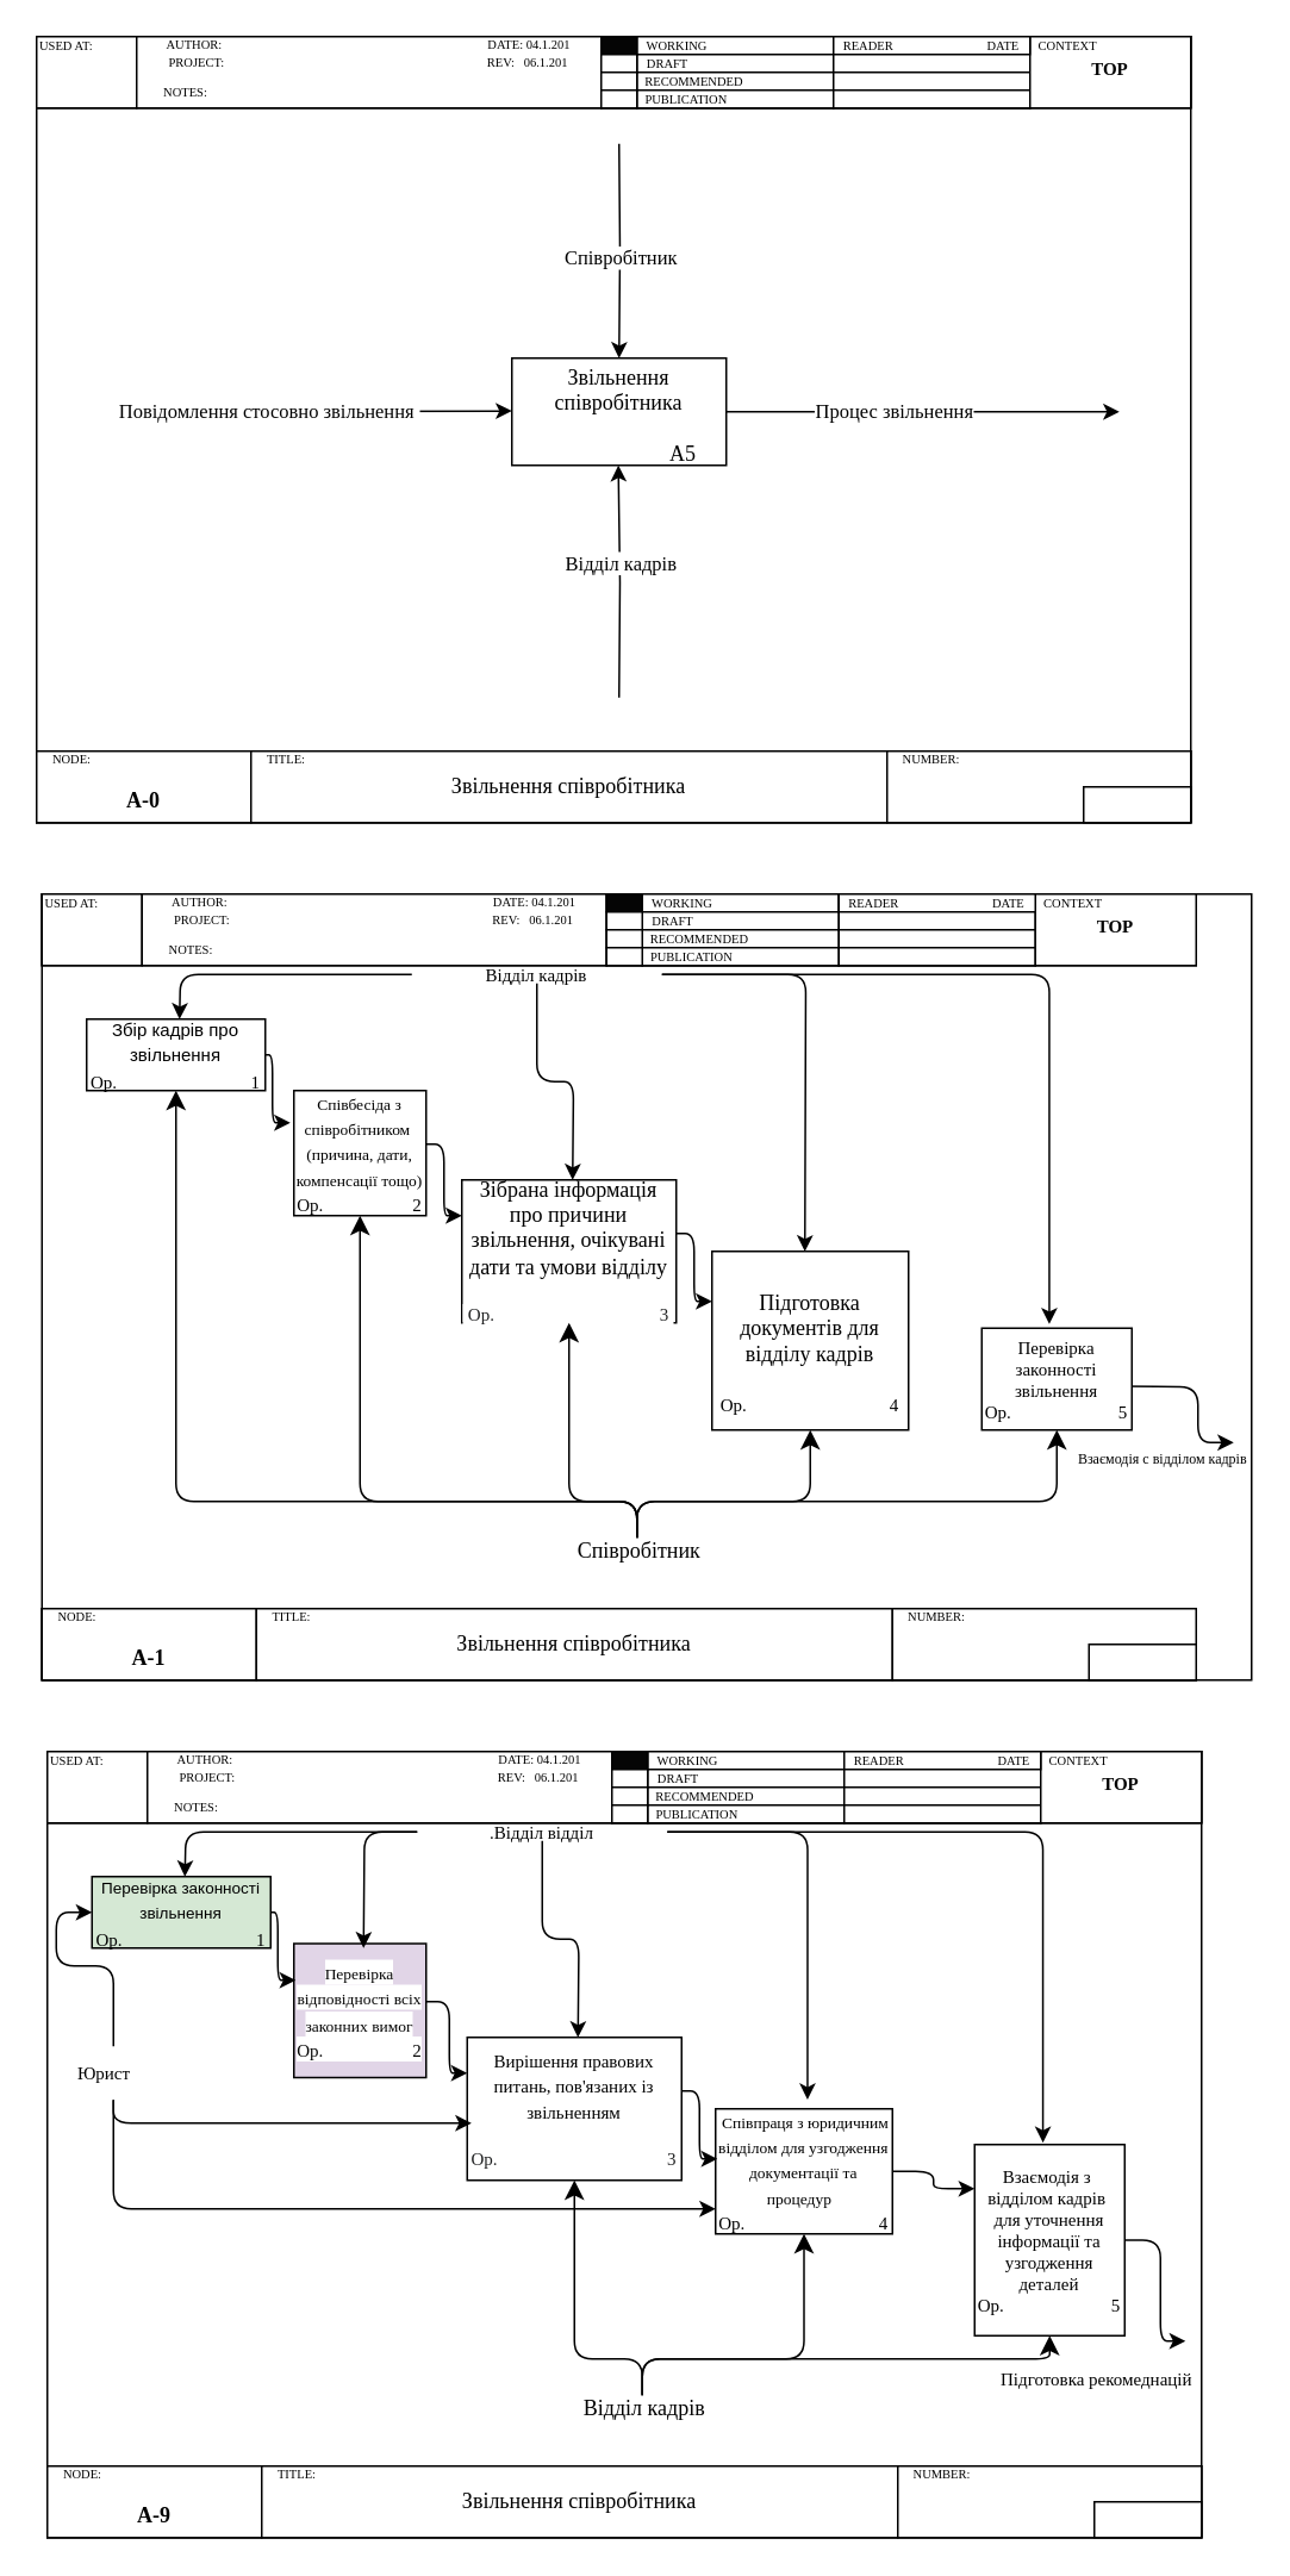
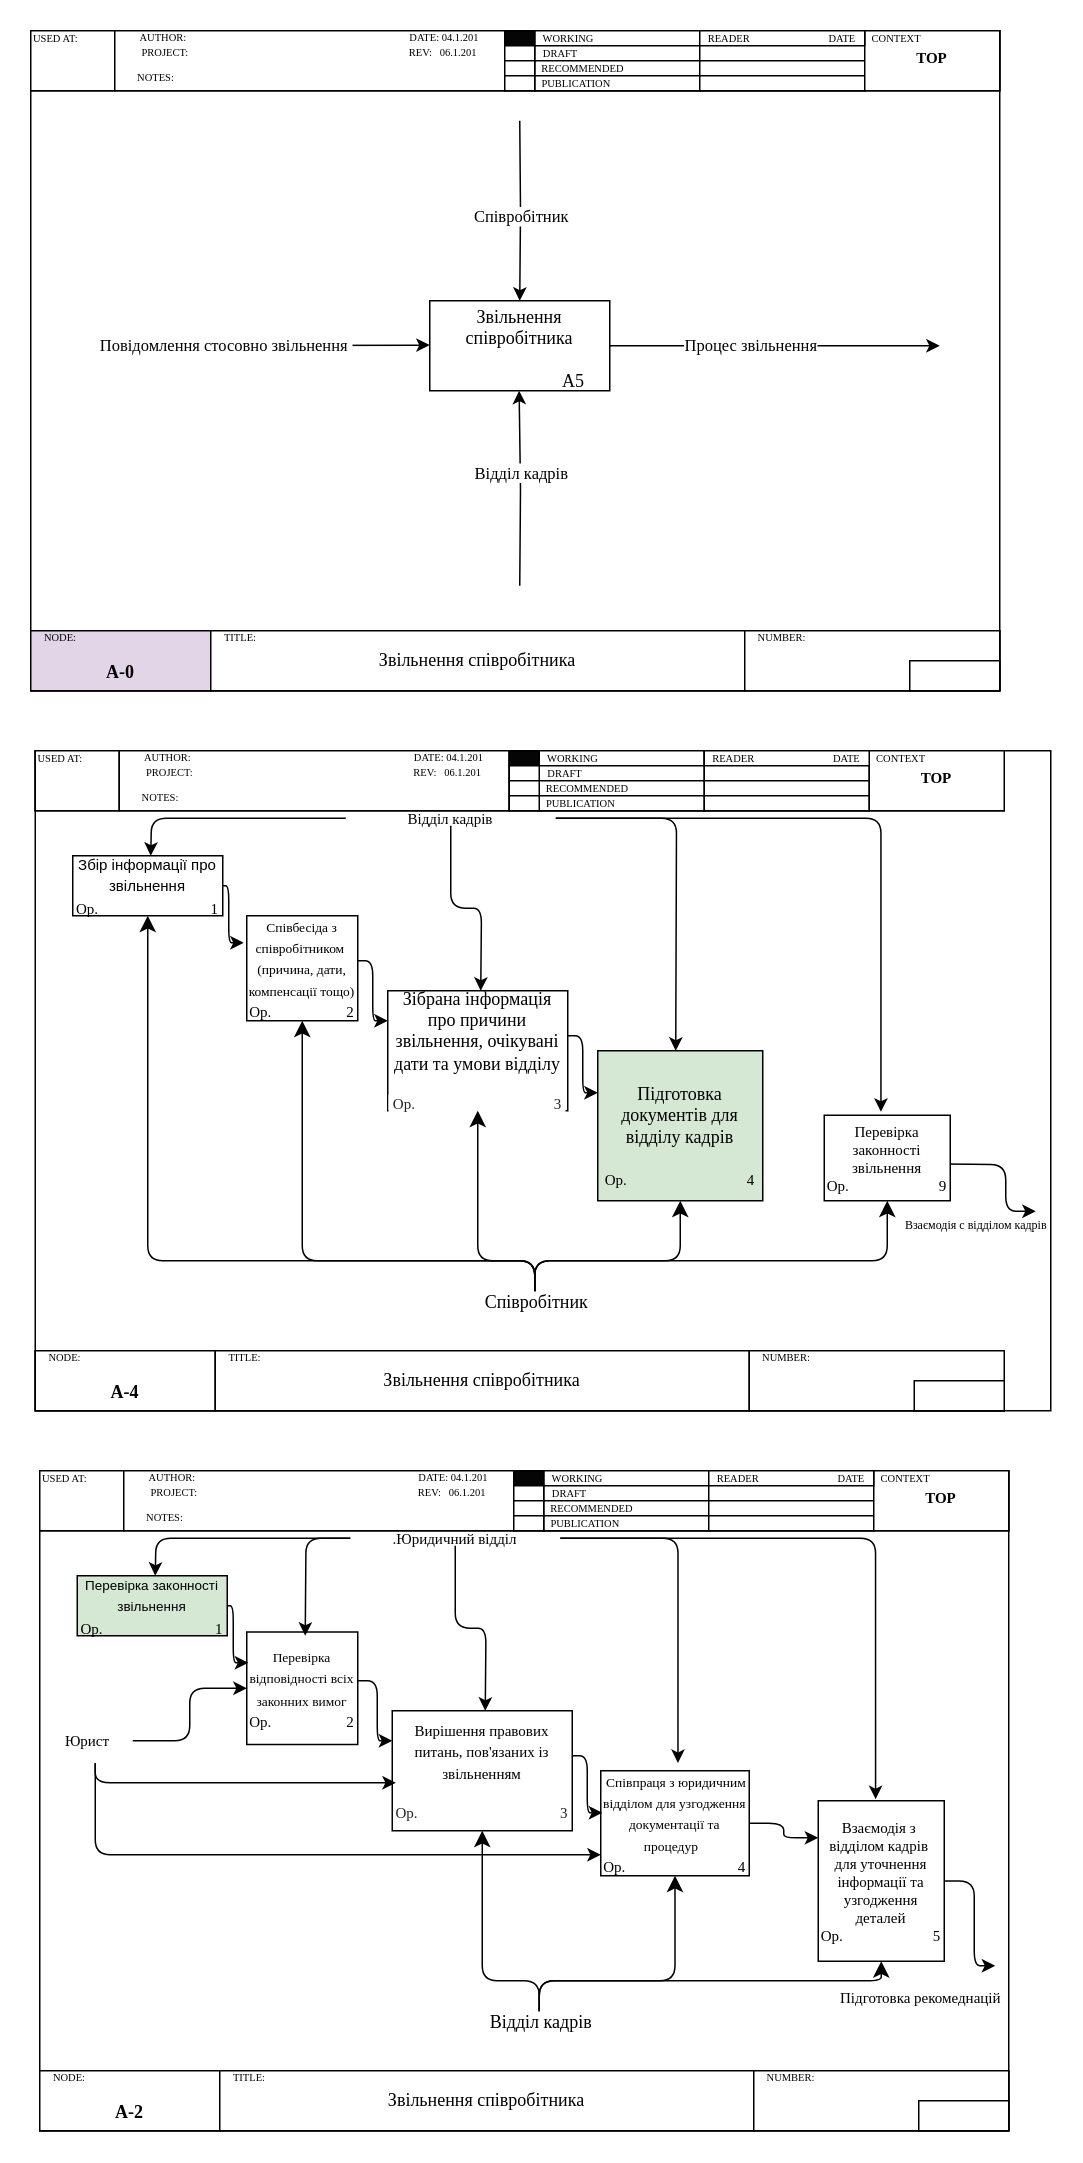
- <mxCell id="10" value="&lt;b&gt;&lt;br&gt;A-0&lt;/b&gt;" style="rounded=0;whiteSpace=wrap;html=1;strokeColor=default;backgroundOutline=0;fontFamily=Times New Roman;" parent="1" vertex="1"><mxGeometry x="20" y="420" width="120" height="40" as="geometry" /></mxCell>
+ <mxCell id="10" value="&lt;b&gt;&lt;br&gt;A-0&lt;/b&gt;" style="rounded=0;whiteSpace=wrap;html=1;strokeColor=default;backgroundOutline=0;fontFamily=Times New Roman;fillColor=#e1d5e7;" parent="1" vertex="1"><mxGeometry x="20" y="420" width="120" height="40" as="geometry" /></mxCell>
- <mxCell id="67" value="&lt;font style=&quot;font-size: 10px;&quot;&gt;Збір кадрів про звільнення&lt;/font&gt;&lt;font face=&quot;Times New Roman&quot; style=&quot;font-size: 10px;&quot;&gt;&lt;br&gt;Ор.&amp;nbsp; &amp;nbsp; &amp;nbsp; &amp;nbsp; &amp;nbsp; &amp;nbsp; &amp;nbsp; &amp;nbsp; &amp;nbsp; &amp;nbsp; &amp;nbsp; &amp;nbsp; &amp;nbsp; &amp;nbsp; &amp;nbsp; 1&lt;/font&gt;" style="rounded=0;whiteSpace=wrap;html=1;" parent="1" vertex="1"><mxGeometry x="48" y="570" width="100" height="40" as="geometry" /></mxCell>
+ <mxCell id="67" value="&lt;font style=&quot;font-size: 10px;&quot;&gt;Збір інформації про звільнення&lt;/font&gt;&lt;font face=&quot;Times New Roman&quot; style=&quot;font-size: 10px;&quot;&gt;&lt;br&gt;Ор.&amp;nbsp; &amp;nbsp; &amp;nbsp; &amp;nbsp; &amp;nbsp; &amp;nbsp; &amp;nbsp; &amp;nbsp; &amp;nbsp; &amp;nbsp; &amp;nbsp; &amp;nbsp; &amp;nbsp; &amp;nbsp; &amp;nbsp; 1&lt;/font&gt;" style="rounded=0;whiteSpace=wrap;html=1;" parent="1" vertex="1"><mxGeometry x="48" y="570" width="100" height="40" as="geometry" /></mxCell>
- <mxCell id="71" value="&lt;font style=&quot;&quot; face=&quot;Times New Roman&quot;&gt;&lt;font style=&quot;&quot;&gt;&lt;br&gt;Підготовка документів для відділу кадрів&lt;br&gt;&lt;br&gt;&lt;/font&gt;&lt;span style=&quot;font-size: 10px;&quot;&gt;Ор.&amp;nbsp; &amp;nbsp; &amp;nbsp; &amp;nbsp; &amp;nbsp; &amp;nbsp; &amp;nbsp; &amp;nbsp; &amp;nbsp; &amp;nbsp; &amp;nbsp; &amp;nbsp; &amp;nbsp; &amp;nbsp; &amp;nbsp; &amp;nbsp; 4&lt;/span&gt;&lt;/font&gt;&lt;font face=&quot;Times New Roman&quot; style=&quot;font-size: 10px;&quot;&gt;&lt;br&gt;&lt;/font&gt;" style="rounded=0;whiteSpace=wrap;html=1;" parent="1" vertex="1"><mxGeometry x="398" y="700" width="110" height="100" as="geometry" /></mxCell>
+ <mxCell id="71" value="&lt;font style=&quot;&quot; face=&quot;Times New Roman&quot;&gt;&lt;font style=&quot;&quot;&gt;&lt;br&gt;Підготовка документів для відділу кадрів&lt;br&gt;&lt;br&gt;&lt;/font&gt;&lt;span style=&quot;font-size: 10px;&quot;&gt;Ор.&amp;nbsp; &amp;nbsp; &amp;nbsp; &amp;nbsp; &amp;nbsp; &amp;nbsp; &amp;nbsp; &amp;nbsp; &amp;nbsp; &amp;nbsp; &amp;nbsp; &amp;nbsp; &amp;nbsp; &amp;nbsp; &amp;nbsp; &amp;nbsp; 4&lt;/span&gt;&lt;/font&gt;&lt;font face=&quot;Times New Roman&quot; style=&quot;font-size: 10px;&quot;&gt;&lt;br&gt;&lt;/font&gt;" style="rounded=0;whiteSpace=wrap;html=1;fillColor=#d5e8d4;" parent="1" vertex="1"><mxGeometry x="398" y="700" width="110" height="100" as="geometry" /></mxCell>
- <mxCell id="76" value="&lt;font style=&quot;&quot;&gt;Перевірка законності звільнення             &lt;br style=&quot;font-size: 10px;&quot;&gt;&lt;/font&gt;Ор.&amp;nbsp; &amp;nbsp; &amp;nbsp; &amp;nbsp; &amp;nbsp; &amp;nbsp; &amp;nbsp; &amp;nbsp; &amp;nbsp; &amp;nbsp; &amp;nbsp; &amp;nbsp; 5&lt;font style=&quot;font-size: 10px;&quot;&gt;&lt;br style=&quot;font-size: 10px;&quot;&gt;&lt;/font&gt;" style="rounded=0;whiteSpace=wrap;html=1;fontFamily=Times New Roman;fontSize=10;" parent="1" vertex="1"><mxGeometry x="549" y="743" width="84" height="57" as="geometry" /></mxCell>
+ <mxCell id="76" value="&lt;font style=&quot;&quot;&gt;Перевірка законності звільнення             &lt;br style=&quot;font-size: 10px;&quot;&gt;&lt;/font&gt;Ор.&amp;nbsp; &amp;nbsp; &amp;nbsp; &amp;nbsp; &amp;nbsp; &amp;nbsp; &amp;nbsp; &amp;nbsp; &amp;nbsp; &amp;nbsp; &amp;nbsp; &amp;nbsp; 9&lt;font style=&quot;font-size: 10px;&quot;&gt;&lt;br style=&quot;font-size: 10px;&quot;&gt;&lt;/font&gt;" style="rounded=0;whiteSpace=wrap;html=1;fontFamily=Times New Roman;fontSize=10;" parent="1" vertex="1"><mxGeometry x="549" y="743" width="84" height="57" as="geometry" /></mxCell>
- <mxCell id="47" value="&lt;b&gt;&lt;br&gt;A-1&lt;/b&gt;" style="rounded=0;whiteSpace=wrap;html=1;strokeColor=default;backgroundOutline=0;fontFamily=Times New Roman;movable=0;resizable=0;rotatable=0;deletable=0;editable=0;locked=1;connectable=0;" parent="1" vertex="1"><mxGeometry x="23" y="900" width="120" height="40" as="geometry" /></mxCell>
+ <mxCell id="47" value="&lt;b&gt;&lt;br&gt;A-4&lt;/b&gt;" style="rounded=0;whiteSpace=wrap;html=1;strokeColor=default;backgroundOutline=0;fontFamily=Times New Roman;movable=0;resizable=0;rotatable=0;deletable=0;editable=0;locked=1;connectable=0;" parent="1" vertex="1"><mxGeometry x="23" y="900" width="120" height="40" as="geometry" /></mxCell>
- <mxCell id="135" value="&lt;font face=&quot;Times New Roman&quot;&gt;&lt;span style=&quot;font-size: 10px;&quot;&gt;.Відділ відділ&lt;/span&gt;&lt;/font&gt;" style="text;html=1;strokeColor=none;fillColor=none;align=center;verticalAlign=middle;whiteSpace=wrap;rounded=0;movable=1;resizable=1;rotatable=1;deletable=1;editable=1;locked=0;connectable=1;" parent="1" vertex="1"><mxGeometry x="233" y="1020" width="140" height="10" as="geometry" /></mxCell>
+ <mxCell id="135" value="&lt;font face=&quot;Times New Roman&quot;&gt;&lt;span style=&quot;font-size: 10px;&quot;&gt;.Юридичний відділ&lt;/span&gt;&lt;/font&gt;" style="text;html=1;strokeColor=none;fillColor=none;align=center;verticalAlign=middle;whiteSpace=wrap;rounded=0;movable=1;resizable=1;rotatable=1;deletable=1;editable=1;locked=0;connectable=1;" parent="1" vertex="1"><mxGeometry x="233" y="1020" width="140" height="10" as="geometry" /></mxCell>
- <mxCell id="136" style="edgeStyle=orthogonalEdgeStyle;rounded=1;orthogonalLoop=1;jettySize=auto;html=1;entryX=0;entryY=0.5;entryDx=0;entryDy=0;movable=1;resizable=1;rotatable=1;deletable=1;editable=1;locked=0;connectable=1;" parent="1" source="138" target="116" edge="1"><mxGeometry relative="1" as="geometry"><Array as="points"><mxPoint x="63" y="1100" /><mxPoint x="31" y="1100" /><mxPoint x="31" y="1070" /></Array></mxGeometry></mxCell>
- <mxCell id="118" value="&lt;font face=&quot;Times New Roman&quot; style=&quot;&quot;&gt;&lt;font style=&quot;&quot; color=&quot;#050505&quot;&gt;&lt;span style=&quot;text-align: start; background-color: rgb(255, 255, 255);&quot;&gt;&lt;font style=&quot;font-size: 9px;&quot;&gt;Перевірка відповідності всіх законних вимог&lt;/font&gt;&lt;br&gt;&lt;span style=&quot;font-size: 10px;&quot;&gt;Ор.&amp;nbsp; &amp;nbsp; &amp;nbsp; &amp;nbsp; &amp;nbsp; &amp;nbsp; &amp;nbsp; &amp;nbsp; &amp;nbsp; &amp;nbsp; 2&lt;/span&gt;&lt;br&gt;&lt;/span&gt;&lt;/font&gt;&lt;/font&gt;" style="rounded=0;whiteSpace=wrap;html=1;movable=1;resizable=1;rotatable=1;deletable=1;editable=1;locked=0;connectable=1;fillColor=#e1d5e7;" parent="1" vertex="1"><mxGeometry x="164" y="1087.5" width="74" height="75" as="geometry" /></mxCell>
+ <mxCell id="118" value="&lt;font face=&quot;Times New Roman&quot; style=&quot;&quot;&gt;&lt;font style=&quot;&quot; color=&quot;#050505&quot;&gt;&lt;span style=&quot;text-align: start; background-color: rgb(255, 255, 255);&quot;&gt;&lt;font style=&quot;font-size: 9px;&quot;&gt;Перевірка відповідності всіх законних вимог&lt;/font&gt;&lt;br&gt;&lt;span style=&quot;font-size: 10px;&quot;&gt;Ор.&amp;nbsp; &amp;nbsp; &amp;nbsp; &amp;nbsp; &amp;nbsp; &amp;nbsp; &amp;nbsp; &amp;nbsp; &amp;nbsp; &amp;nbsp; 2&lt;/span&gt;&lt;br&gt;&lt;/span&gt;&lt;/font&gt;&lt;/font&gt;" style="rounded=0;whiteSpace=wrap;html=1;movable=1;resizable=1;rotatable=1;deletable=1;editable=1;locked=0;connectable=1;" parent="1" vertex="1"><mxGeometry x="164" y="1087.5" width="74" height="75" as="geometry" /></mxCell>
+ <mxCell id="137" style="edgeStyle=orthogonalEdgeStyle;rounded=1;orthogonalLoop=1;jettySize=auto;html=1;entryX=0;entryY=0.5;entryDx=0;entryDy=0;movable=1;resizable=1;rotatable=1;deletable=1;editable=1;locked=0;connectable=1;" parent="1" source="138" target="118" edge="1"><mxGeometry relative="1" as="geometry" /></mxCell>
- <mxCell id="96" value="&lt;b&gt;&lt;br&gt;A-9&lt;/b&gt;" style="rounded=0;whiteSpace=wrap;html=1;strokeColor=default;backgroundOutline=0;fontFamily=Times New Roman;movable=1;resizable=1;rotatable=1;deletable=1;editable=1;locked=0;connectable=1;" parent="1" vertex="1"><mxGeometry x="26" y="1380" width="120" height="40" as="geometry" /></mxCell>
+ <mxCell id="96" value="&lt;b&gt;&lt;br&gt;A-2&lt;/b&gt;" style="rounded=0;whiteSpace=wrap;html=1;strokeColor=default;backgroundOutline=0;fontFamily=Times New Roman;movable=1;resizable=1;rotatable=1;deletable=1;editable=1;locked=0;connectable=1;" parent="1" vertex="1"><mxGeometry x="26" y="1380" width="120" height="40" as="geometry" /></mxCell>
